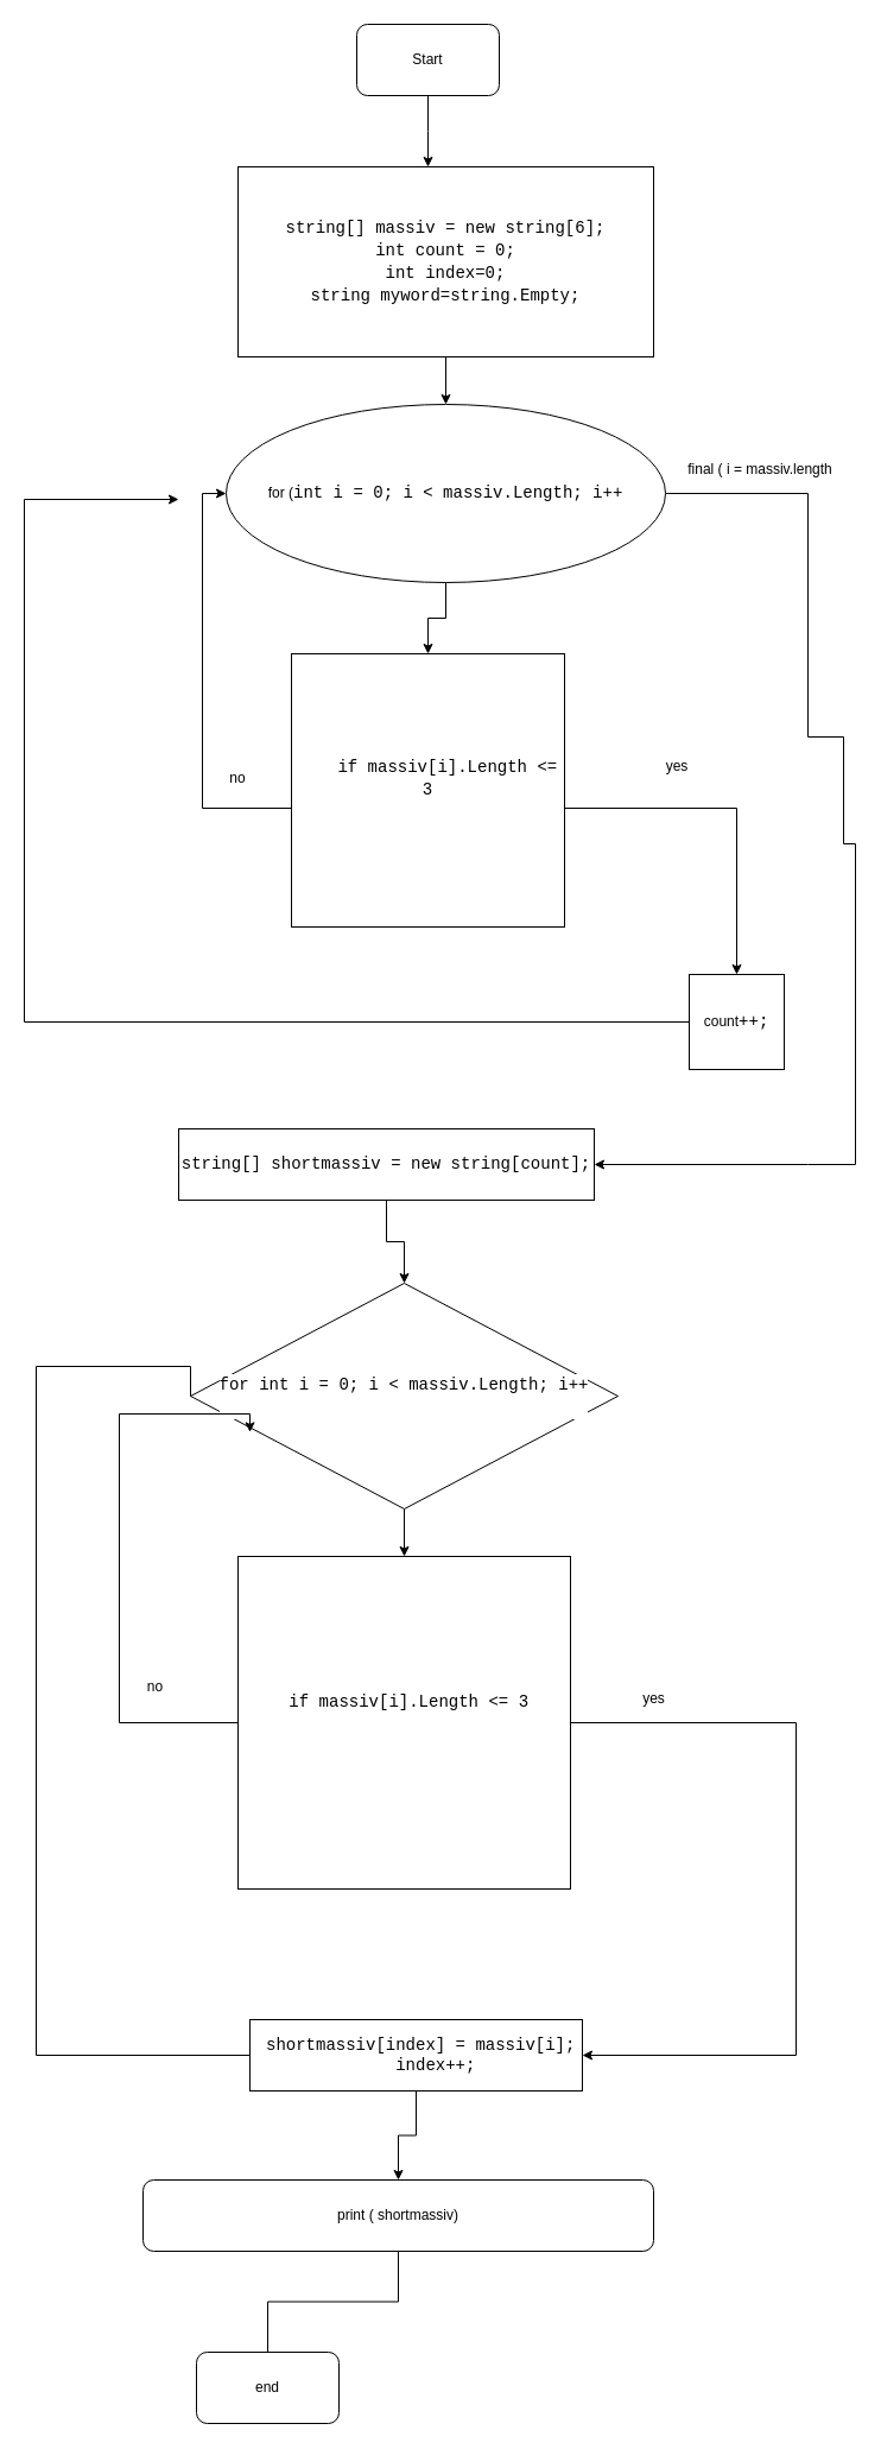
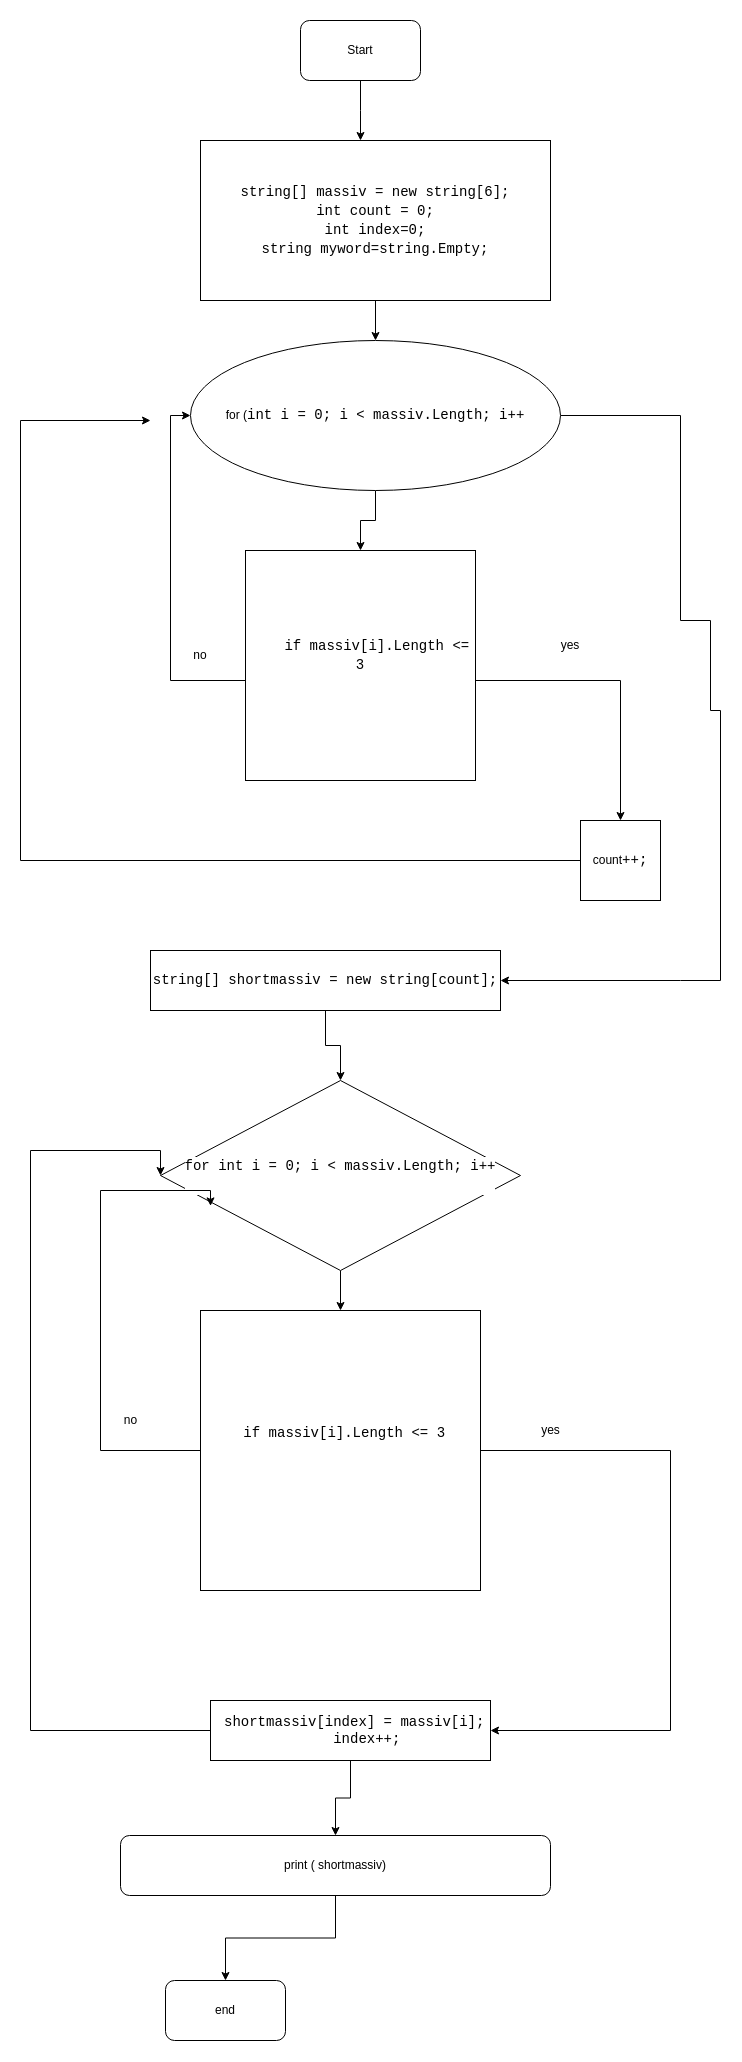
- <mxCell id="16" value="final ( i = massiv.length" style="text;html=1;strokeColor=none;fillColor=none;align=center;verticalAlign=middle;whiteSpace=wrap;rounded=0;" vertex="1" parent="1"><mxGeometry x="570" y="380" width="140" height="30" as="geometry" /></mxCell>
- <mxCell id="24" style="edgeStyle=orthogonalEdgeStyle;rounded=0;orthogonalLoop=1;jettySize=auto;html=1;entryX=0;entryY=0.5;entryDx=0;entryDy=0;endArrow=none;" edge="1" parent="1" source="26" target="20"><mxGeometry relative="1" as="geometry"><mxPoint x="150" y="1150" as="targetPoint" /><Array as="points"><mxPoint x="30" y="1730" /><mxPoint x="30" y="1150" /><mxPoint x="160" y="1150" /></Array></mxGeometry></mxCell>
+ <mxCell id="24" style="edgeStyle=orthogonalEdgeStyle;rounded=0;orthogonalLoop=1;jettySize=auto;html=1;entryX=0;entryY=0.5;entryDx=0;entryDy=0;" edge="1" parent="1" source="26" target="20"><mxGeometry relative="1" as="geometry"><mxPoint x="150" y="1150" as="targetPoint" /><Array as="points"><mxPoint x="30" y="1730" /><mxPoint x="30" y="1150" /><mxPoint x="160" y="1150" /></Array></mxGeometry></mxCell>
- <mxCell id="29" style="edgeStyle=orthogonalEdgeStyle;rounded=0;orthogonalLoop=1;jettySize=auto;html=1;endArrow=none;" edge="1" parent="1" source="30" target="31"><mxGeometry relative="1" as="geometry" /></mxCell>
+ <mxCell id="29" style="edgeStyle=orthogonalEdgeStyle;rounded=0;orthogonalLoop=1;jettySize=auto;html=1;" edge="1" parent="1" source="30" target="31"><mxGeometry relative="1" as="geometry" /></mxCell>
